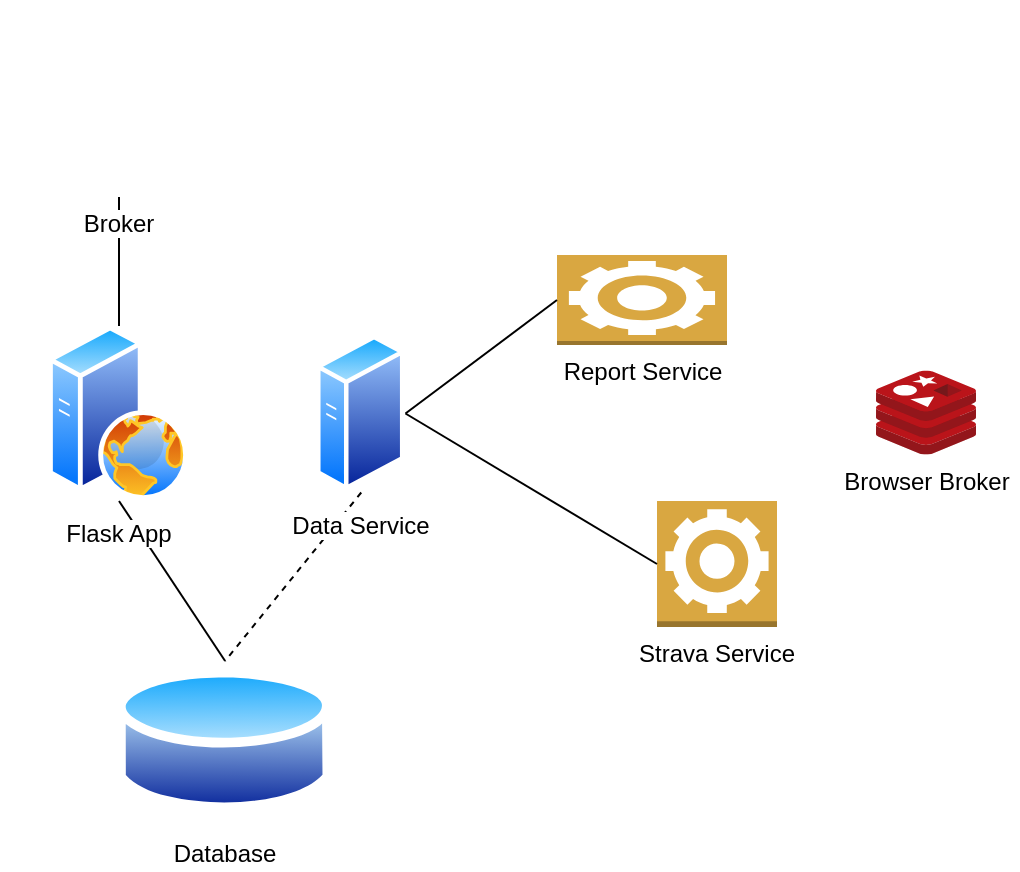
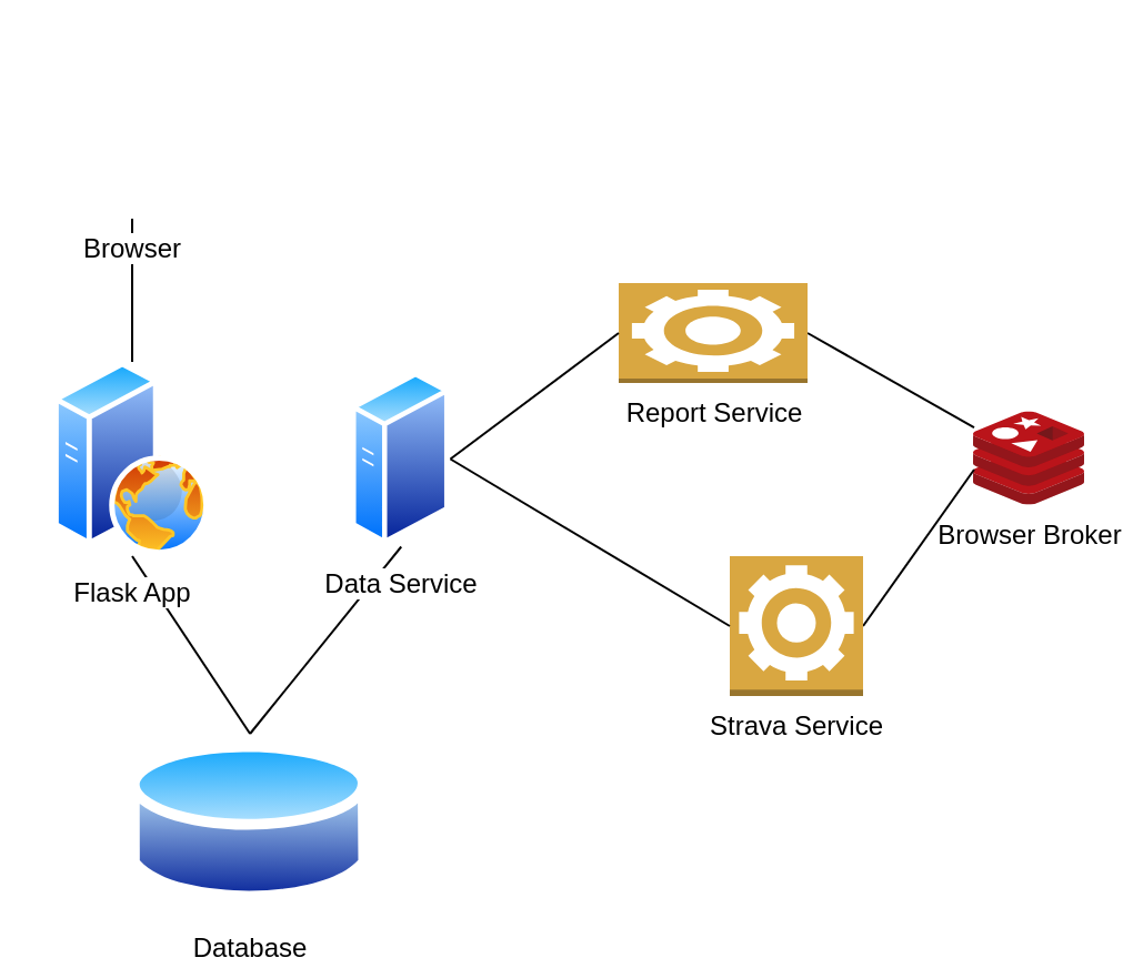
- <mxCell id="15" value="Broker" style="shape=image;html=1;verticalAlign=top;verticalLabelPosition=bottom;labelBackgroundColor=#ffffff;imageAspect=0;aspect=fixed;image=https://cdn2.iconfinder.com/data/icons/browsers/Firefox.png" vertex="1" parent="1"><mxGeometry x="20" width="78" height="78" as="geometry" y="20" /></mxCell>
+ <mxCell id="15" value="Browser" style="shape=image;html=1;verticalAlign=top;verticalLabelPosition=bottom;labelBackgroundColor=#ffffff;imageAspect=0;aspect=fixed;image=https://cdn2.iconfinder.com/data/icons/browsers/Firefox.png" vertex="1" parent="1"><mxGeometry x="20" width="78" height="78" as="geometry" y="20" /></mxCell>
+ <mxCell id="3" style="edgeStyle=none;rounded=0;orthogonalLoop=1;jettySize=auto;html=1;exitX=1;exitY=0.5;exitDx=0;exitDy=0;exitPerimeter=0;endArrow=none;endFill=0;" edge="1" parent="1" source="4" target="2"><mxGeometry relative="1" as="geometry" /></mxCell>
+ <mxCell id="5" style="edgeStyle=none;rounded=0;orthogonalLoop=1;jettySize=auto;html=1;exitX=1;exitY=0.5;exitDx=0;exitDy=0;exitPerimeter=0;entryX=0;entryY=0.613;entryDx=0;entryDy=0;entryPerimeter=0;endArrow=none;endFill=0;" edge="1" parent="1" source="6" target="2"><mxGeometry relative="1" as="geometry" /></mxCell>
- <mxCell id="10" style="edgeStyle=none;rounded=0;orthogonalLoop=1;jettySize=auto;html=1;exitX=0.5;exitY=1;exitDx=0;exitDy=0;entryX=0.5;entryY=0;entryDx=0;entryDy=0;endArrow=none;endFill=0;dashed=1;" edge="1" parent="1" source="13" target="7"><mxGeometry relative="1" as="geometry" /></mxCell>
+ <mxCell id="10" style="edgeStyle=none;rounded=0;orthogonalLoop=1;jettySize=auto;html=1;exitX=0.5;exitY=1;exitDx=0;exitDy=0;entryX=0.5;entryY=0;entryDx=0;entryDy=0;endArrow=none;endFill=0;" edge="1" parent="1" source="13" target="7"><mxGeometry relative="1" as="geometry" /></mxCell>
